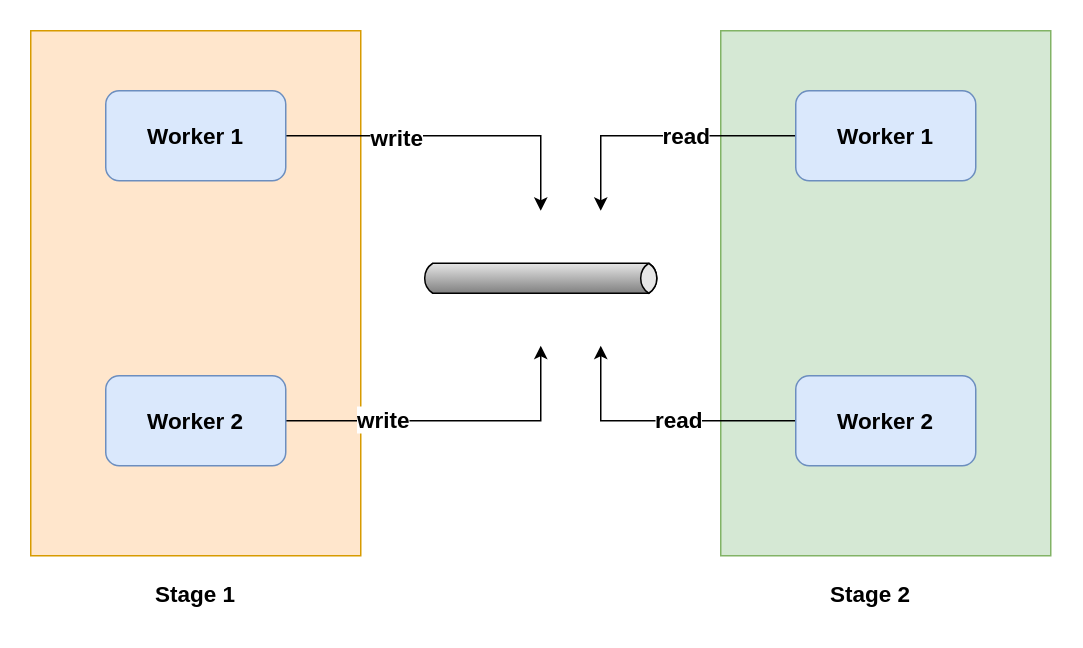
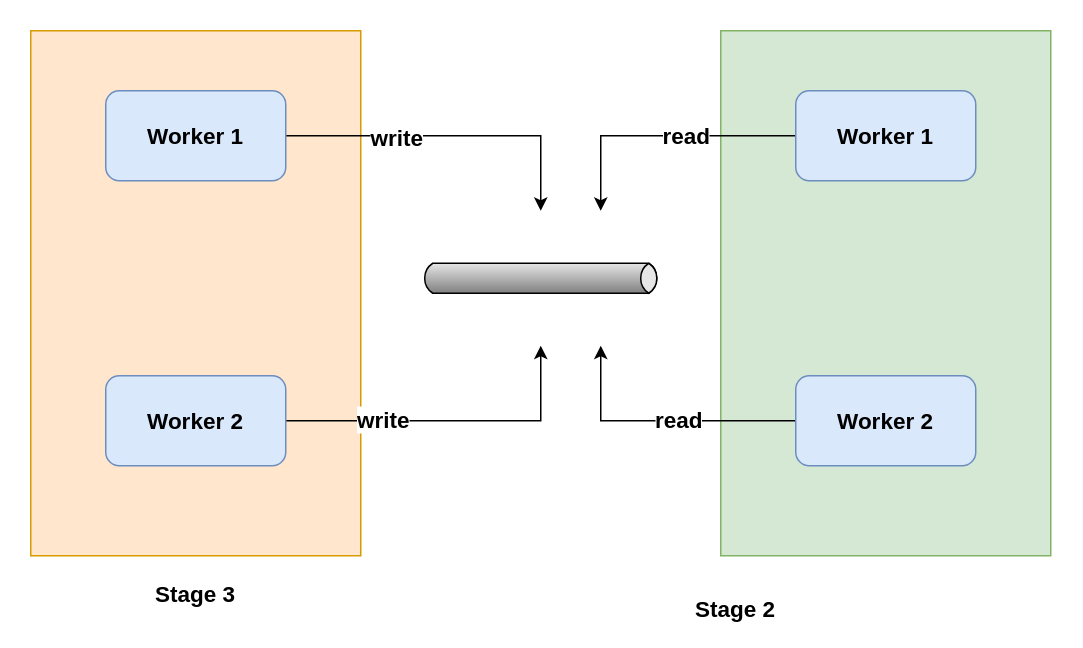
- <mxCell id="6" value="&lt;font style=&quot;font-size: 15px&quot;&gt;&lt;b&gt;Stage 1&lt;/b&gt;&lt;/font&gt;" style="text;html=1;strokeColor=none;fillColor=none;align=center;verticalAlign=middle;whiteSpace=wrap;rounded=0;" parent="1" vertex="1"><mxGeometry x="100" y="380" width="60" height="30" as="geometry" /></mxCell>
+ <mxCell id="6" value="&lt;font style=&quot;font-size: 15px&quot;&gt;&lt;b&gt;Stage 3&lt;/b&gt;&lt;/font&gt;" style="text;html=1;strokeColor=none;fillColor=none;align=center;verticalAlign=middle;whiteSpace=wrap;rounded=0;" parent="1" vertex="1"><mxGeometry x="100" y="380" width="60" height="30" as="geometry" /></mxCell>
- <mxCell id="11" value="&lt;font style=&quot;font-size: 15px&quot;&gt;&lt;b&gt;Stage 2&lt;/b&gt;&lt;/font&gt;" style="text;html=1;strokeColor=none;fillColor=none;align=center;verticalAlign=middle;whiteSpace=wrap;rounded=0;" parent="1" vertex="1"><mxGeometry x="550" y="380" width="60" height="30" as="geometry" /></mxCell>
+ <mxCell id="11" value="&lt;font style=&quot;font-size: 15px&quot;&gt;&lt;b&gt;Stage 2&lt;/b&gt;&lt;/font&gt;" style="text;html=1;strokeColor=none;fillColor=none;align=center;verticalAlign=middle;whiteSpace=wrap;rounded=0;" parent="1" vertex="1"><mxGeometry x="460" y="390" width="60" height="30" as="geometry" /></mxCell>
